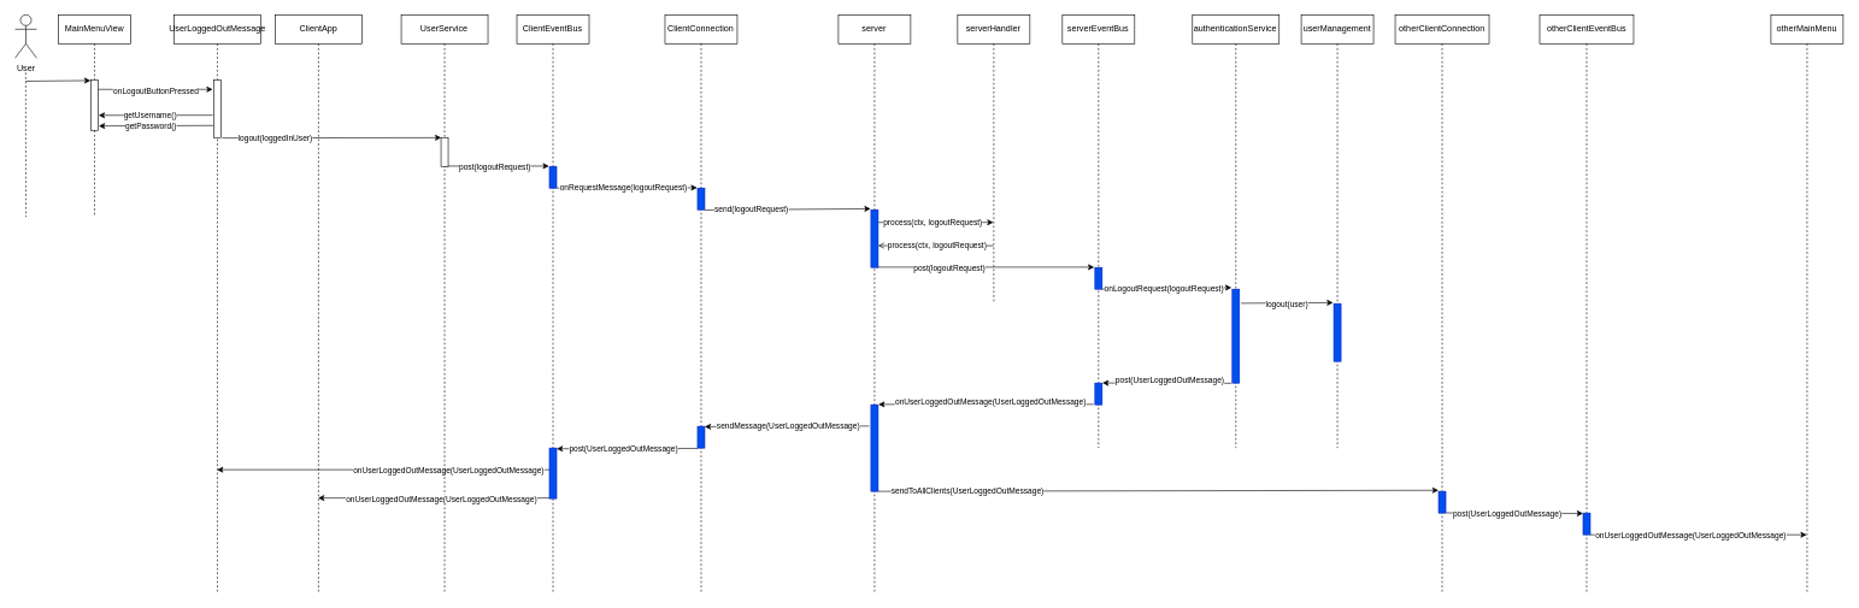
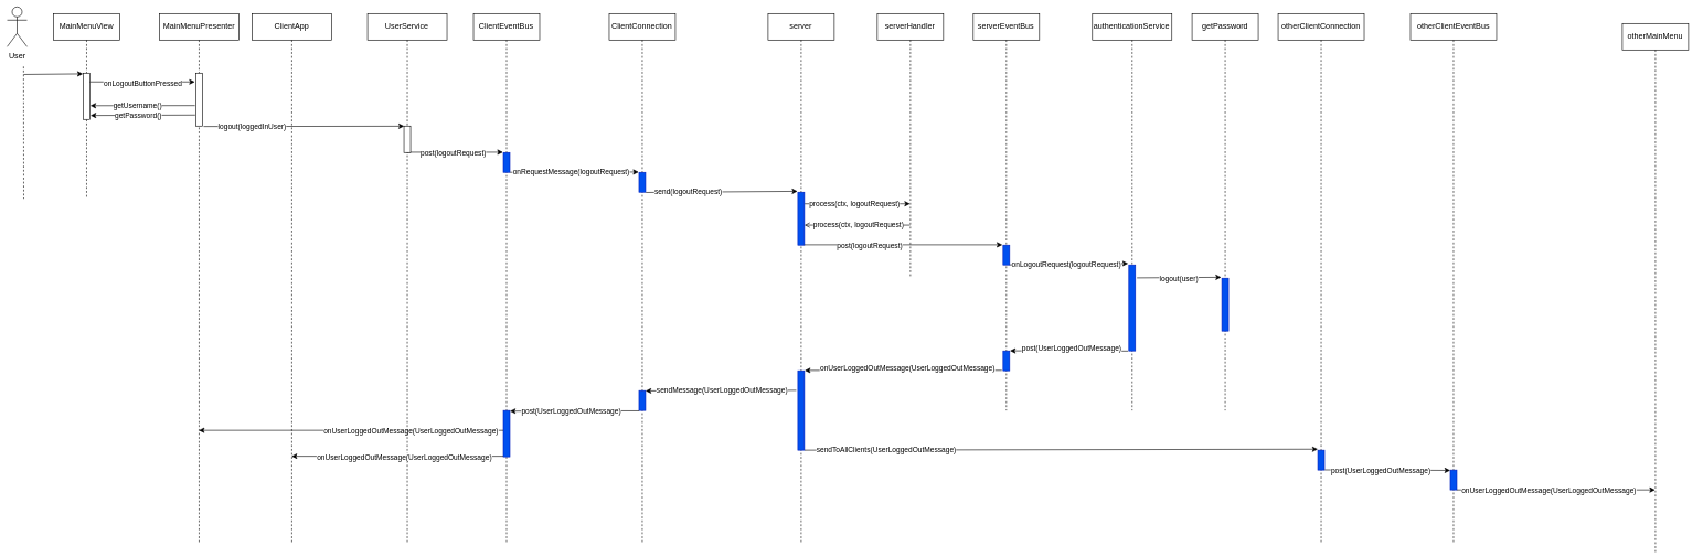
- <mxCell id="2" value="UserLoggedOutMessage" style="shape=umlLifeline;perimeter=lifelinePerimeter;whiteSpace=wrap;html=1;container=1;collapsible=0;recursiveResize=0;outlineConnect=0;rounded=0;" parent="1" vertex="1"><mxGeometry x="240" y="20" width="120" height="800" as="geometry" /></mxCell>
+ <mxCell id="2" value="MainMenuPresenter" style="shape=umlLifeline;perimeter=lifelinePerimeter;whiteSpace=wrap;html=1;container=1;collapsible=0;recursiveResize=0;outlineConnect=0;rounded=0;" parent="1" vertex="1"><mxGeometry x="240" y="20" width="120" height="800" as="geometry" /></mxCell>
- <mxCell id="51" value="userManagement" style="shape=umlLifeline;perimeter=lifelinePerimeter;whiteSpace=wrap;html=1;container=1;collapsible=0;recursiveResize=0;outlineConnect=0;rounded=0;" parent="1" vertex="1"><mxGeometry x="1800" y="20" width="100" height="600" as="geometry" /></mxCell>
+ <mxCell id="51" value="getPassword" style="shape=umlLifeline;perimeter=lifelinePerimeter;whiteSpace=wrap;html=1;container=1;collapsible=0;recursiveResize=0;outlineConnect=0;rounded=0;" parent="1" vertex="1"><mxGeometry x="1800" y="20" width="100" height="600" as="geometry" /></mxCell>
- <mxCell id="29" value="User" style="shape=umlActor;verticalLabelPosition=bottom;verticalAlign=top;html=1;rounded=0;" parent="1" vertex="1"><mxGeometry x="20" y="20" width="30" height="60" as="geometry" /></mxCell>
+ <mxCell id="29" value="User" style="shape=umlActor;verticalLabelPosition=bottom;verticalAlign=top;html=1;rounded=0;" parent="1" vertex="1"><mxGeometry x="10" y="10" width="30" height="60" as="geometry" /></mxCell>
- <mxCell id="34" value="otherMainMenu" style="shape=umlLifeline;perimeter=lifelinePerimeter;whiteSpace=wrap;html=1;container=1;collapsible=0;recursiveResize=0;outlineConnect=0;rounded=0;" parent="1" vertex="1"><mxGeometry x="2450" y="20" width="100" height="800" as="geometry" /></mxCell>
+ <mxCell id="34" value="otherMainMenu" style="shape=umlLifeline;perimeter=lifelinePerimeter;whiteSpace=wrap;html=1;container=1;collapsible=0;recursiveResize=0;outlineConnect=0;rounded=0;" parent="1" vertex="1"><mxGeometry x="2450" y="35" width="100" height="800" as="geometry" /></mxCell>
